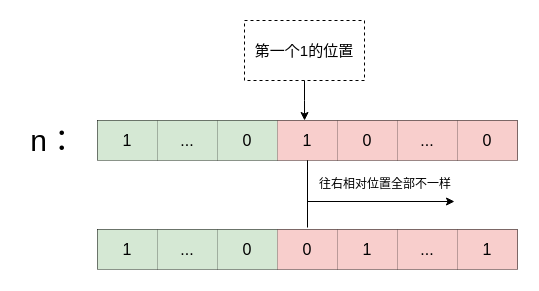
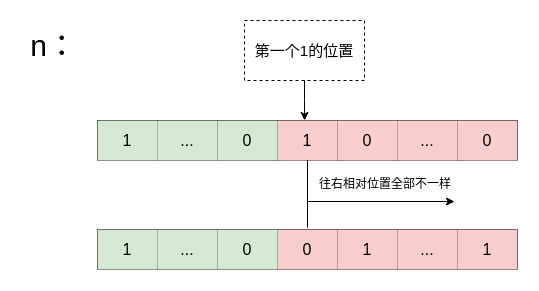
- <mxCell id="20" value="&lt;font style=&quot;font-size: 30px;&quot;&gt;n：&lt;/font&gt;" style="text;html=1;align=center;verticalAlign=middle;resizable=0;points=[];autosize=1;strokeColor=none;fillColor=none;" vertex="1" parent="1"><mxGeometry x="20" y="115.88" width="65" height="48" as="geometry" /></mxCell>
+ <mxCell id="20" value="&lt;font style=&quot;font-size: 30px;&quot;&gt;n：&lt;/font&gt;" style="text;html=1;align=center;verticalAlign=middle;resizable=0;points=[];autosize=1;strokeColor=none;fillColor=none;" vertex="1" parent="1"><mxGeometry x="20" y="20.88" width="65" height="48" as="geometry" /></mxCell>
